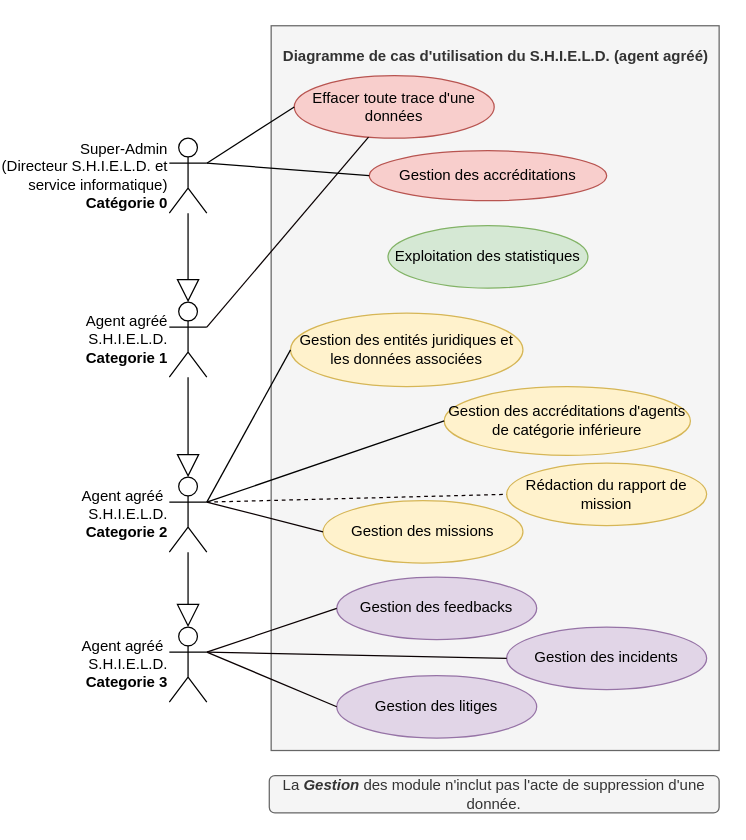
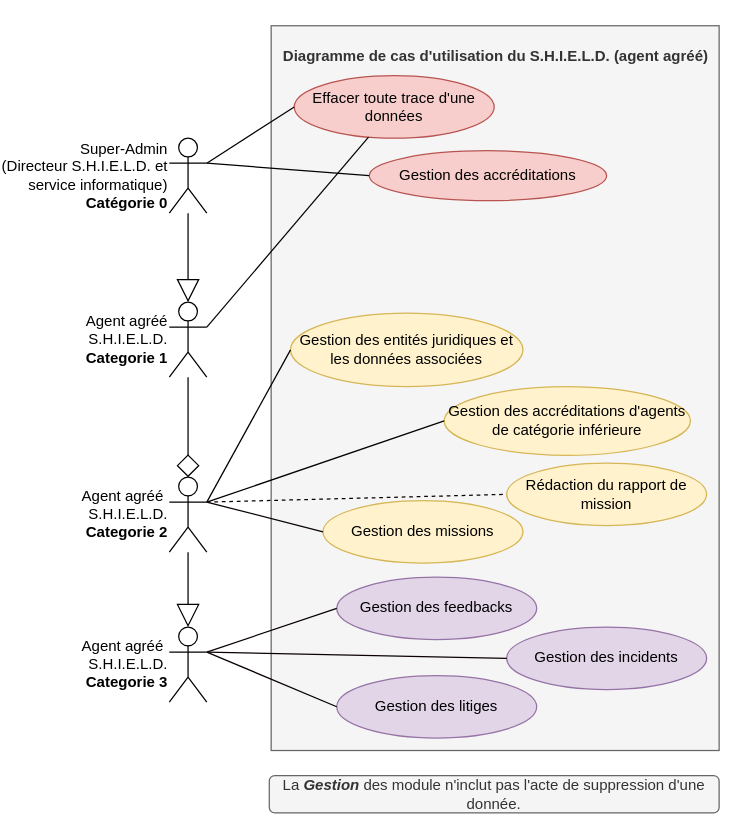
- <mxCell id="24" value="Exploitation des statistiques" style="ellipse;whiteSpace=wrap;html=1;fillColor=#d5e8d4;strokeColor=#82b366;" parent="1" vertex="1"><mxGeometry x="195" y="180" width="160" height="50" as="geometry" /></mxCell>
- <mxCell id="17" value="" style="endArrow=block;endSize=16;endFill=0;html=1;entryX=0.5;entryY=0;entryDx=0;entryDy=0;entryPerimeter=0;" parent="1" source="4" target="15" edge="1"><mxGeometry width="160" relative="1" as="geometry"><mxPoint x="35" y="341.25" as="sourcePoint" /><mxPoint x="49.31" y="433.75" as="targetPoint" /></mxGeometry></mxCell>
+ <mxCell id="17" value="" style="endArrow=diamond;endSize=16;endFill=0;html=1;entryX=0.5;entryY=0;entryDx=0;entryDy=0;entryPerimeter=0;" parent="1" source="4" target="15" edge="1"><mxGeometry width="160" relative="1" as="geometry"><mxPoint x="35" y="341.25" as="sourcePoint" /><mxPoint x="49.31" y="433.75" as="targetPoint" /></mxGeometry></mxCell>
